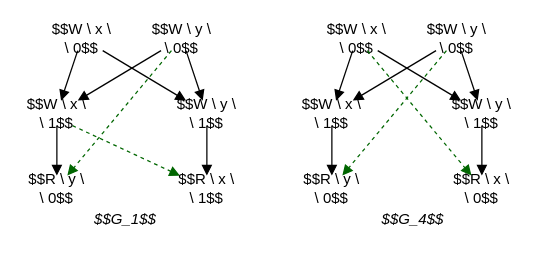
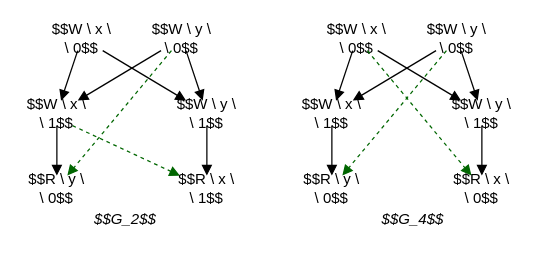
- <mxCell id="30" value="$$G_1$$" style="text;html=1;strokeColor=none;fillColor=none;align=center;verticalAlign=middle;whiteSpace=wrap;rounded=0;fontStyle=2" vertex="1" parent="1"><mxGeometry x="70" y="160" width="60" height="30" as="geometry" /></mxCell>
+ <mxCell id="30" value="$$G_2$$" style="text;html=1;strokeColor=none;fillColor=none;align=center;verticalAlign=middle;whiteSpace=wrap;rounded=0;fontStyle=2" vertex="1" parent="1"><mxGeometry x="70" y="160" width="60" height="30" as="geometry" /></mxCell>
